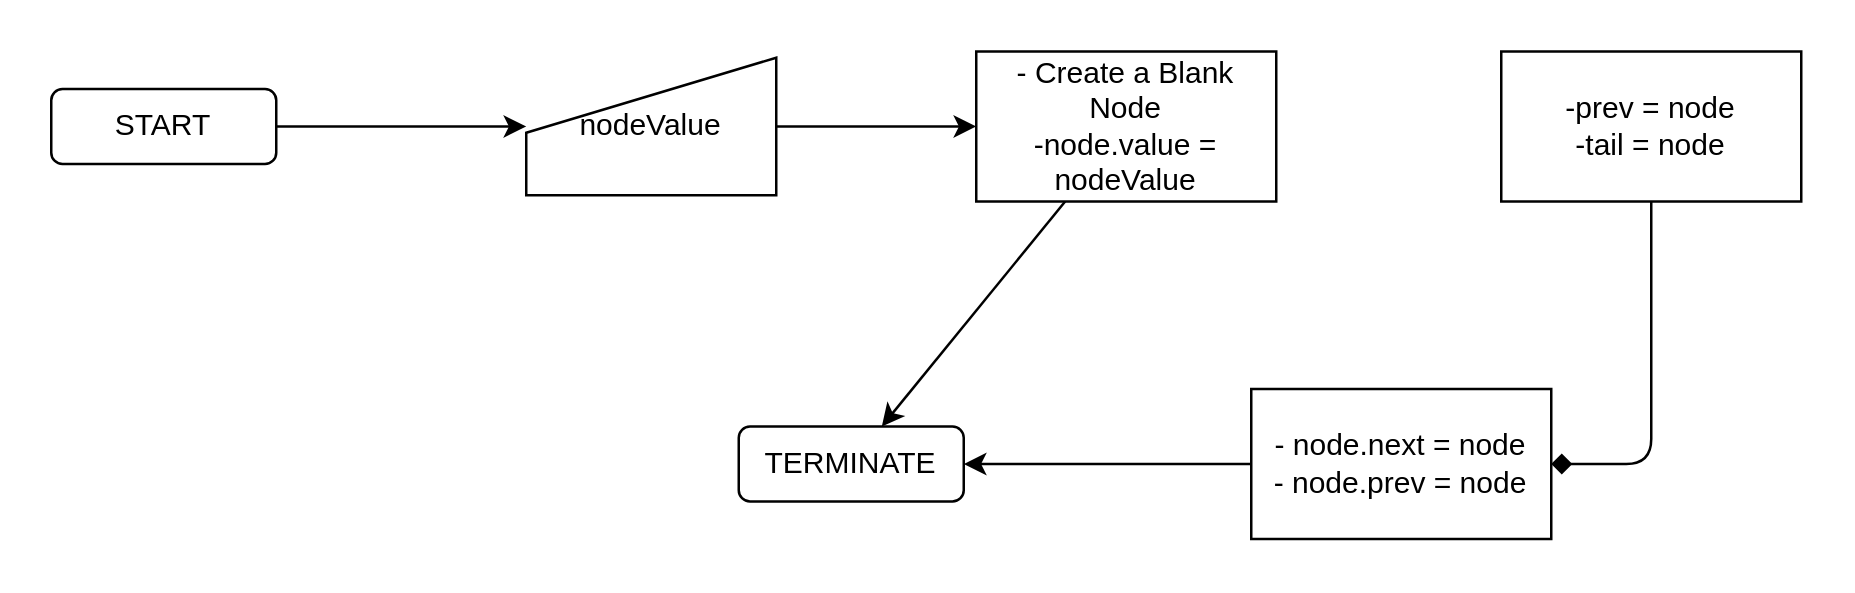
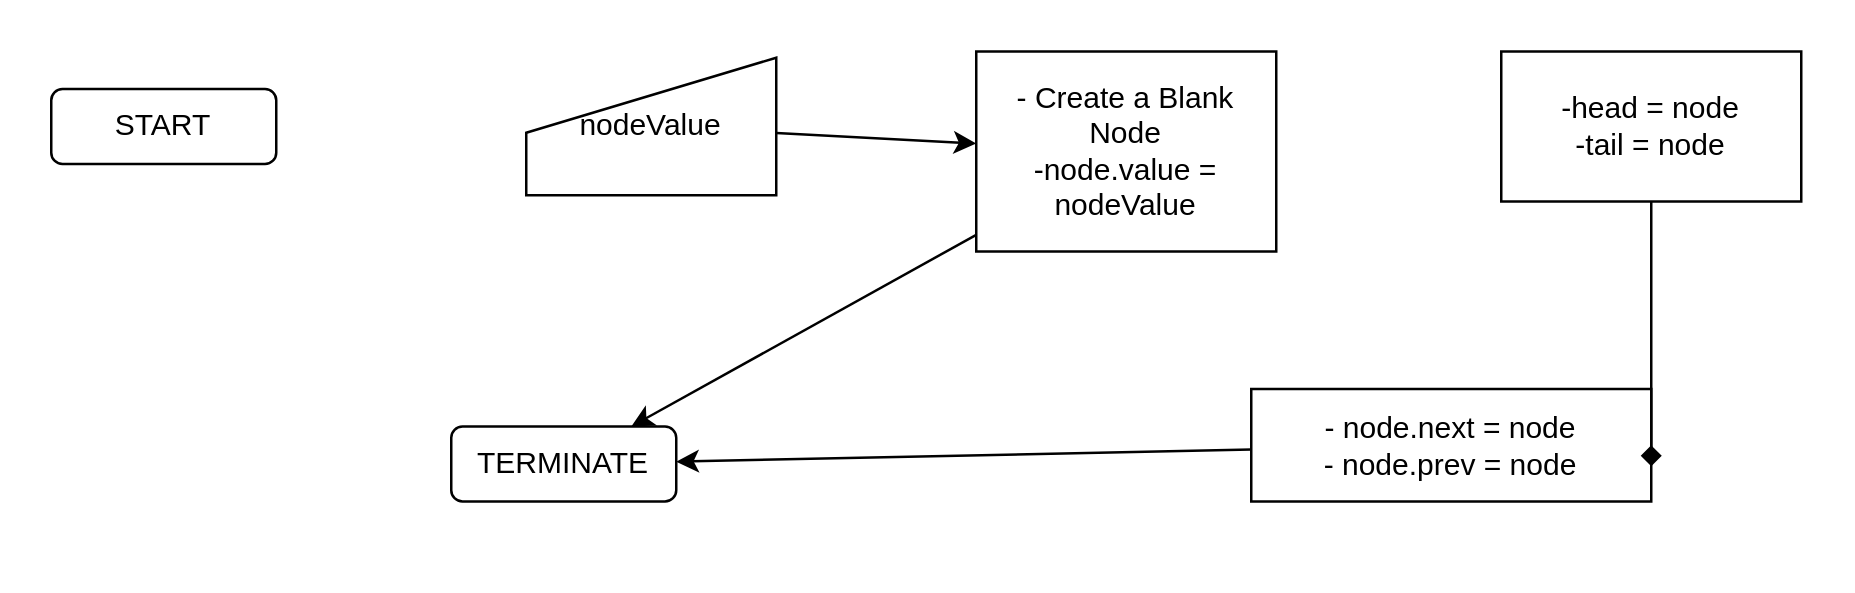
- <mxCell id="2" value="" style="edgeStyle=none;html=1;" edge="1" parent="1" source="3" target="5"><mxGeometry relative="1" as="geometry" /></mxCell>
- <mxCell id="7" value="- Create a Blank Node&lt;br&gt;-node.value = nodeValue" style="rounded=0;whiteSpace=wrap;html=1;" vertex="1" parent="1"><mxGeometry x="390" y="20" width="120" height="60" as="geometry" /></mxCell>
+ <mxCell id="7" value="- Create a Blank Node&lt;br&gt;-node.value = nodeValue" style="rounded=0;whiteSpace=wrap;html=1;" vertex="1" parent="1"><mxGeometry x="390" y="20" width="120" height="80" as="geometry" /></mxCell>
- <mxCell id="8" value="-prev = node&lt;br&gt;-tail = node" style="rounded=0;whiteSpace=wrap;html=1;" vertex="1" parent="1"><mxGeometry x="600" y="20" width="120" height="60" as="geometry" /></mxCell>
+ <mxCell id="8" value="-head = node&lt;br&gt;-tail = node" style="rounded=0;whiteSpace=wrap;html=1;" vertex="1" parent="1"><mxGeometry x="600" y="20" width="120" height="60" as="geometry" /></mxCell>
- <mxCell id="11" value="TERMINATE" style="rounded=1;whiteSpace=wrap;html=1;" vertex="1" parent="1"><mxGeometry x="295" y="170" width="90" height="30" as="geometry" /></mxCell>
+ <mxCell id="11" value="TERMINATE" style="rounded=1;whiteSpace=wrap;html=1;" vertex="1" parent="1"><mxGeometry x="180" y="170" width="90" height="30" as="geometry" /></mxCell>
- <mxCell id="10" value="- node.next = node&lt;br&gt;- node.prev = node" style="rounded=0;whiteSpace=wrap;html=1;" vertex="1" parent="1"><mxGeometry x="500" y="155" width="120" height="60" as="geometry" /></mxCell>
+ <mxCell id="10" value="- node.next = node&lt;br&gt;- node.prev = node" style="rounded=0;whiteSpace=wrap;html=1;" vertex="1" parent="1"><mxGeometry x="500" y="155" width="160" height="45" as="geometry" /></mxCell>
